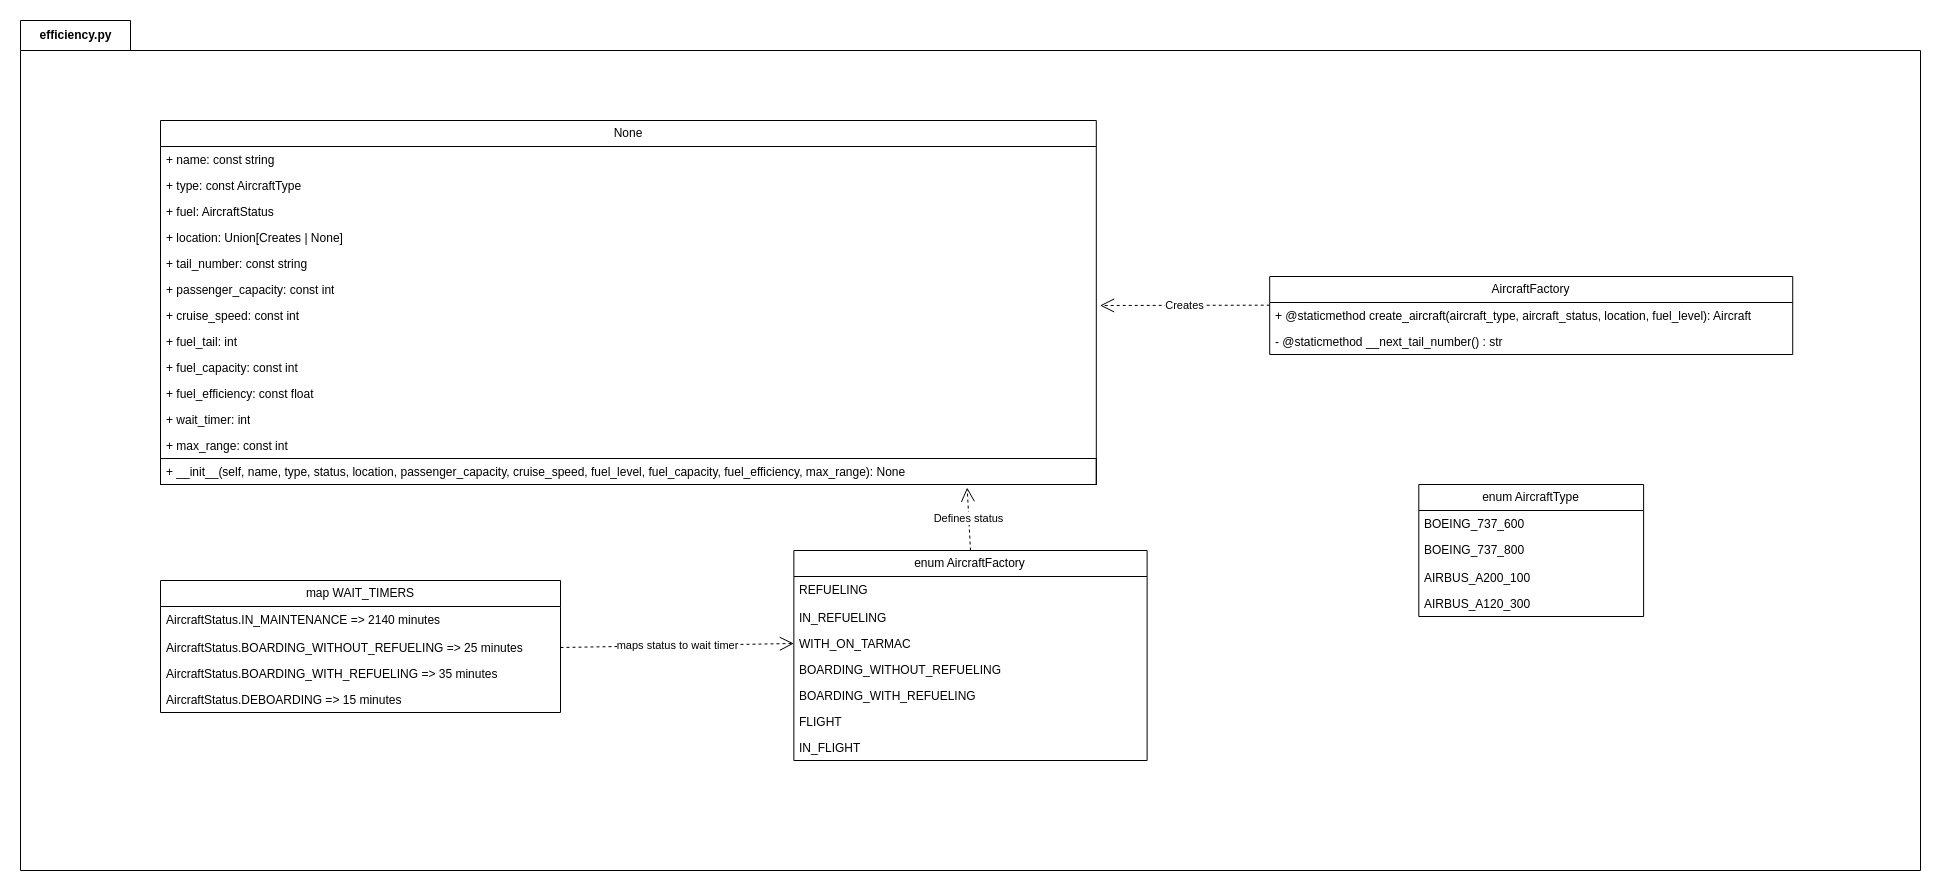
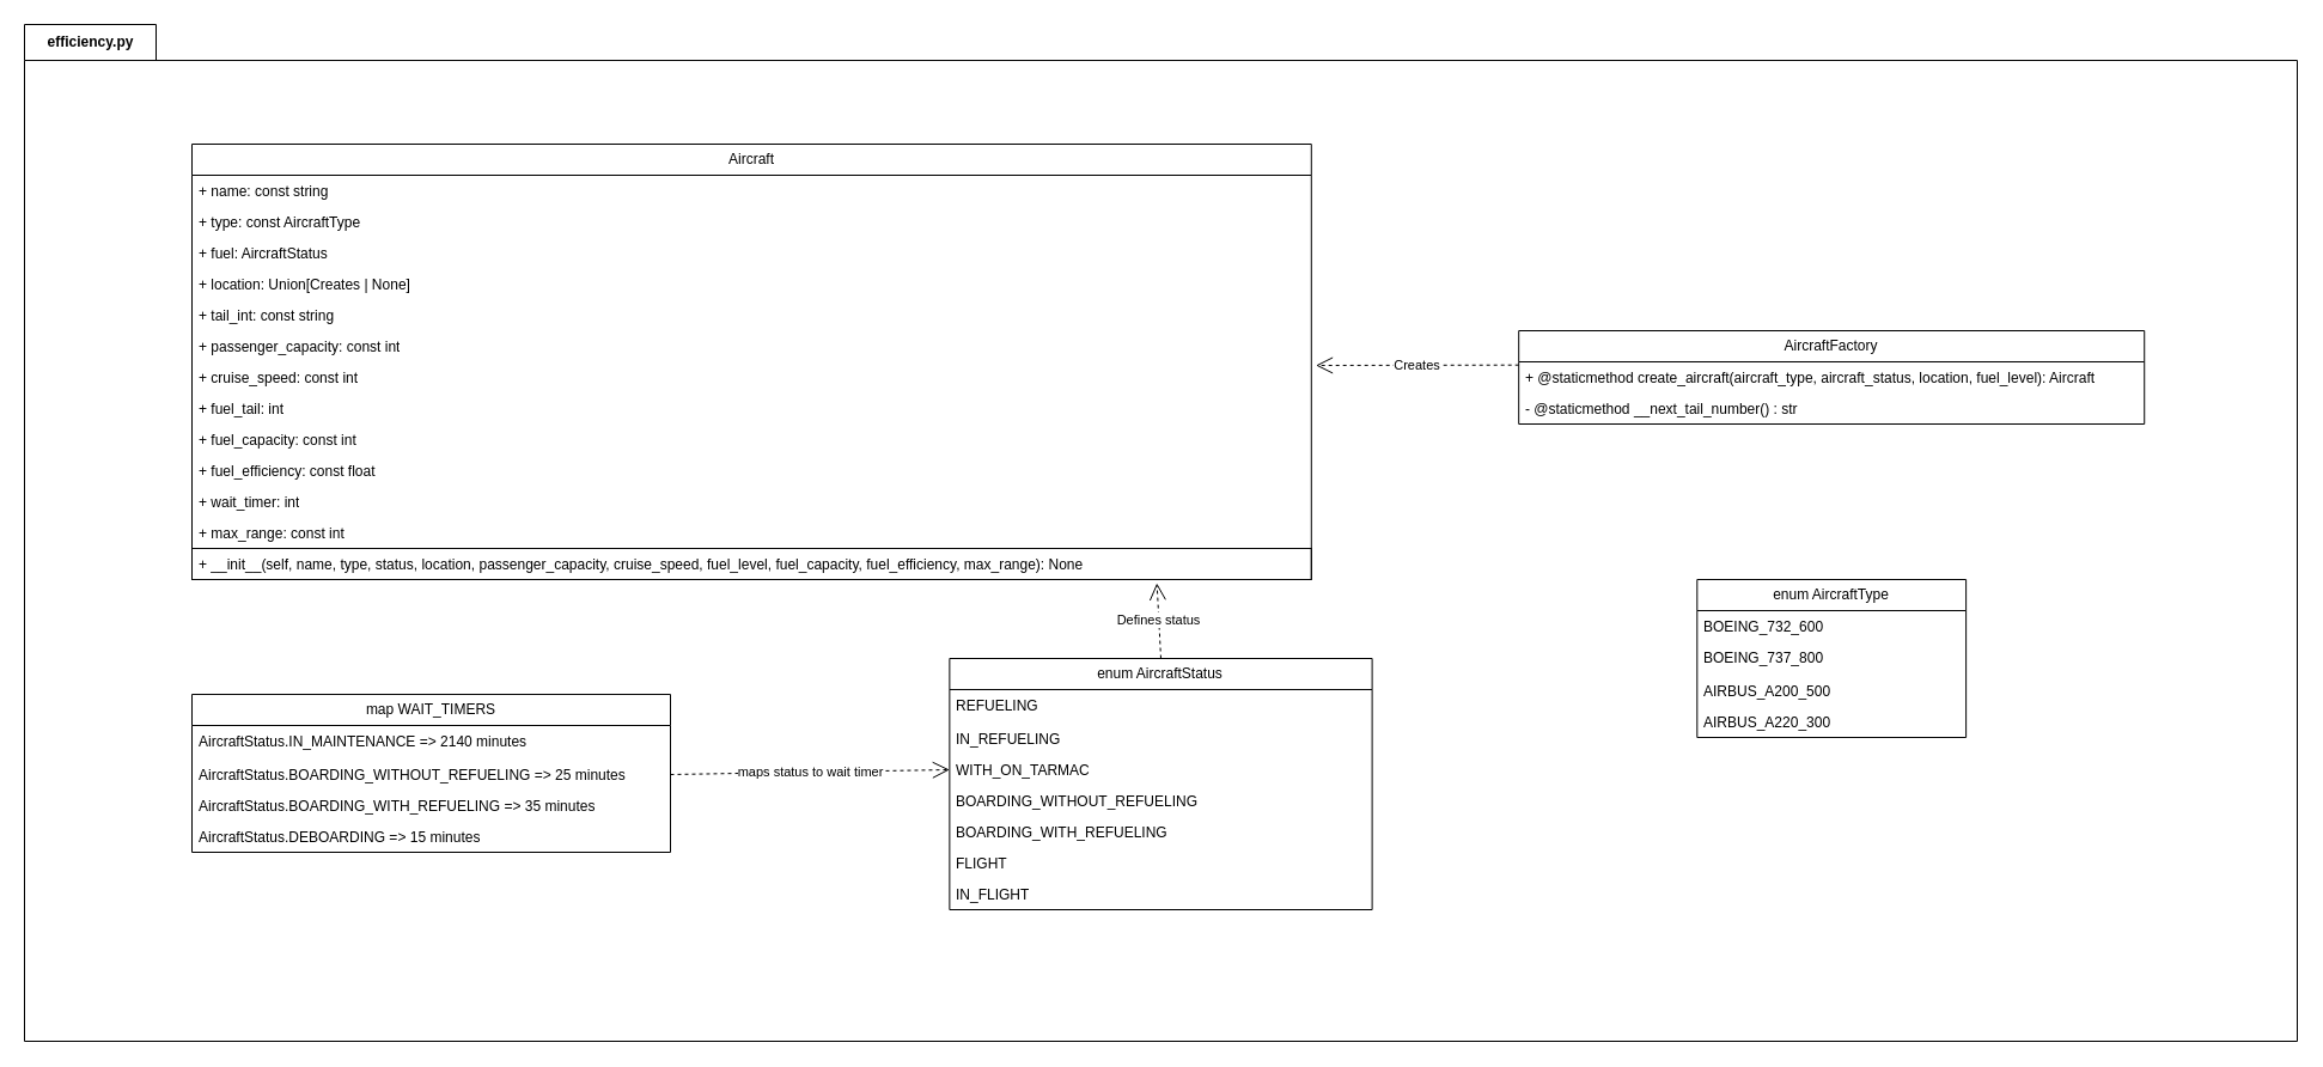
- <mxCell id="5" value="None" style="swimlane;fontStyle=0;childLayout=stackLayout;horizontal=1;startSize=26;fillColor=none;horizontalStack=0;resizeParent=1;resizeParentMax=0;resizeLast=0;collapsible=1;marginBottom=0;whiteSpace=wrap;html=1;" parent="2" vertex="1"><mxGeometry x="140" y="100" width="935.81" height="364" as="geometry" /></mxCell>
+ <mxCell id="5" value="Aircraft" style="swimlane;fontStyle=0;childLayout=stackLayout;horizontal=1;startSize=26;fillColor=none;horizontalStack=0;resizeParent=1;resizeParentMax=0;resizeLast=0;collapsible=1;marginBottom=0;whiteSpace=wrap;html=1;" parent="2" vertex="1"><mxGeometry x="140" y="100" width="935.81" height="364" as="geometry" /></mxCell>
- <mxCell id="10" value="+ tail_number: const string" style="text;strokeColor=none;fillColor=none;align=left;verticalAlign=top;spacingLeft=4;spacingRight=4;overflow=hidden;rotatable=0;points=[[0,0.5],[1,0.5]];portConstraint=eastwest;whiteSpace=wrap;html=1;" parent="5" vertex="1"><mxGeometry y="130" width="935.81" height="26" as="geometry" /></mxCell>
+ <mxCell id="10" value="+ tail_int: const string" style="text;strokeColor=none;fillColor=none;align=left;verticalAlign=top;spacingLeft=4;spacingRight=4;overflow=hidden;rotatable=0;points=[[0,0.5],[1,0.5]];portConstraint=eastwest;whiteSpace=wrap;html=1;" parent="5" vertex="1"><mxGeometry y="130" width="935.81" height="26" as="geometry" /></mxCell>
- <mxCell id="20" value="BOEING_737_600" style="text;strokeColor=none;fillColor=none;align=left;verticalAlign=top;spacingLeft=4;spacingRight=4;overflow=hidden;rotatable=0;points=[[0,0.5],[1,0.5]];portConstraint=eastwest;whiteSpace=wrap;html=1;" parent="19" vertex="1"><mxGeometry y="26" width="224.796" height="26" as="geometry" /></mxCell>
+ <mxCell id="20" value="BOEING_732_600" style="text;strokeColor=none;fillColor=none;align=left;verticalAlign=top;spacingLeft=4;spacingRight=4;overflow=hidden;rotatable=0;points=[[0,0.5],[1,0.5]];portConstraint=eastwest;whiteSpace=wrap;html=1;" parent="19" vertex="1"><mxGeometry y="26" width="224.796" height="26" as="geometry" /></mxCell>
- <mxCell id="27" value="enum AircraftFactory" style="swimlane;fontStyle=0;childLayout=stackLayout;horizontal=1;startSize=26;fillColor=none;horizontalStack=0;resizeParent=1;resizeParentMax=0;resizeLast=0;collapsible=1;marginBottom=0;whiteSpace=wrap;html=1;" parent="2" vertex="1"><mxGeometry x="773.371" y="530" width="353.251" height="210" as="geometry" /></mxCell>
+ <mxCell id="27" value="enum AircraftStatus" style="swimlane;fontStyle=0;childLayout=stackLayout;horizontal=1;startSize=26;fillColor=none;horizontalStack=0;resizeParent=1;resizeParentMax=0;resizeLast=0;collapsible=1;marginBottom=0;whiteSpace=wrap;html=1;" parent="2" vertex="1"><mxGeometry x="773.371" y="530" width="353.251" height="210" as="geometry" /></mxCell>
- <mxCell id="22" value="AIRBUS_A200_100" style="text;strokeColor=none;fillColor=none;align=left;verticalAlign=top;spacingLeft=4;spacingRight=4;overflow=hidden;rotatable=0;points=[[0,0.5],[1,0.5]];portConstraint=eastwest;whiteSpace=wrap;html=1;" parent="19" vertex="1"><mxGeometry y="80" width="224.796" height="26" as="geometry" /></mxCell>
+ <mxCell id="22" value="AIRBUS_A200_500" style="text;strokeColor=none;fillColor=none;align=left;verticalAlign=top;spacingLeft=4;spacingRight=4;overflow=hidden;rotatable=0;points=[[0,0.5],[1,0.5]];portConstraint=eastwest;whiteSpace=wrap;html=1;" parent="19" vertex="1"><mxGeometry y="80" width="224.796" height="26" as="geometry" /></mxCell>
- <mxCell id="23" value="AIRBUS_A120_300" style="text;strokeColor=none;fillColor=none;align=left;verticalAlign=top;spacingLeft=4;spacingRight=4;overflow=hidden;rotatable=0;points=[[0,0.5],[1,0.5]];portConstraint=eastwest;whiteSpace=wrap;html=1;" parent="19" vertex="1"><mxGeometry y="106" width="224.796" height="26" as="geometry" /></mxCell>
+ <mxCell id="23" value="AIRBUS_A220_300" style="text;strokeColor=none;fillColor=none;align=left;verticalAlign=top;spacingLeft=4;spacingRight=4;overflow=hidden;rotatable=0;points=[[0,0.5],[1,0.5]];portConstraint=eastwest;whiteSpace=wrap;html=1;" parent="19" vertex="1"><mxGeometry y="106" width="224.796" height="26" as="geometry" /></mxCell>
